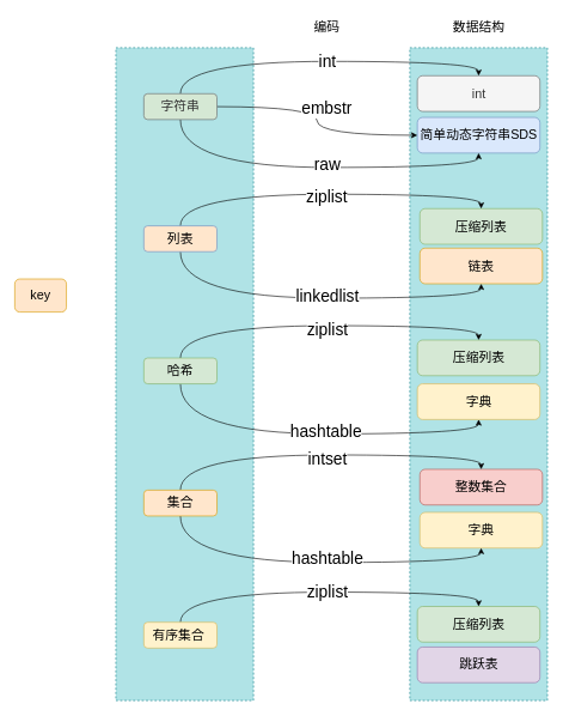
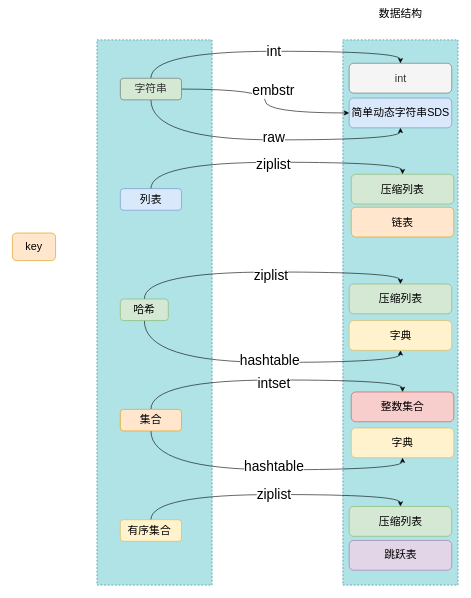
- <mxCell id="40" value="编码" style="text;html=1;resizable=0;autosize=1;align=center;verticalAlign=middle;points=[];fillColor=none;strokeColor=none;rounded=0;fontSize=18;" vertex="1" parent="1"><mxGeometry x="428" y="20" width="54" height="34" as="geometry" /></mxCell>
- <mxCell id="41" value="数据结构" style="text;html=1;resizable=0;autosize=1;align=center;verticalAlign=middle;points=[];fillColor=none;strokeColor=none;rounded=0;fontSize=18;" vertex="1" parent="1"><mxGeometry x="622" y="20" width="90" height="34" as="geometry" /></mxCell>
+ <mxCell id="41" value="数据结构" style="text;html=1;resizable=0;autosize=1;align=center;verticalAlign=middle;points=[];fillColor=none;strokeColor=none;rounded=0;fontSize=18;" vertex="1" parent="1"><mxGeometry x="622" y="5" width="90" height="34" as="geometry" /></mxCell>
- <mxCell id="31" value="列表" style="rounded=1;whiteSpace=wrap;html=1;fontSize=18;fillColor=#ffe6cc;strokeColor=#6c8ebf;" vertex="1" parent="1"><mxGeometry x="200" y="314" width="102" height="36" as="geometry" /></mxCell>
+ <mxCell id="31" value="列表" style="rounded=1;whiteSpace=wrap;html=1;fontSize=18;fillColor=#dae8fc;strokeColor=#6c8ebf;" vertex="1" parent="1"><mxGeometry x="200" y="314" width="102" height="36" as="geometry" /></mxCell>
- <mxCell id="27" style="edgeStyle=orthogonalEdgeStyle;curved=1;rounded=0;orthogonalLoop=1;jettySize=auto;html=1;entryX=0.5;entryY=1;entryDx=0;entryDy=0;strokeColor=default;fontSize=23;exitX=0.5;exitY=1;exitDx=0;exitDy=0;" edge="1" parent="1" source="31" target="3"><mxGeometry relative="1" as="geometry" /></mxCell>
- <mxCell id="28" value="linkedlist" style="edgeLabel;html=1;align=center;verticalAlign=middle;resizable=0;points=[];fontSize=23;" vertex="1" connectable="0" parent="27"><mxGeometry x="0.137" y="3" relative="1" as="geometry"><mxPoint x="-18" as="offset" /></mxGeometry></mxCell>
- <mxCell id="26" value="哈希" style="rounded=1;whiteSpace=wrap;html=1;fontSize=18;fillColor=#d5e8d4;strokeColor=#82b366;" vertex="1" parent="1"><mxGeometry x="200" y="498" width="102" height="36" as="geometry" /></mxCell>
+ <mxCell id="26" value="哈希" style="rounded=1;whiteSpace=wrap;html=1;fontSize=18;fillColor=#d5e8d4;strokeColor=#82b366;" vertex="1" parent="1"><mxGeometry x="200" y="498" width="80" height="36" as="geometry" /></mxCell>
